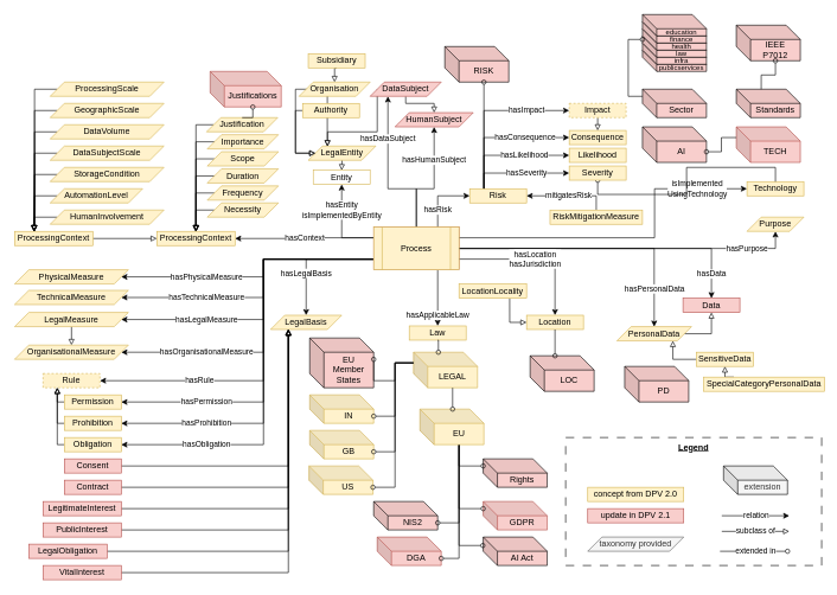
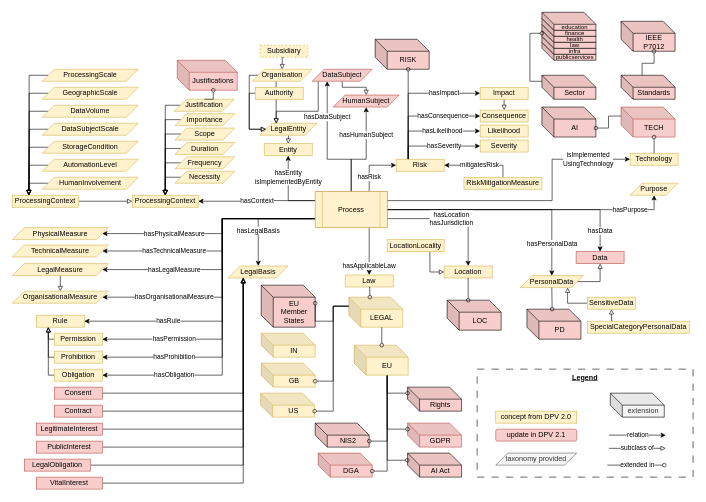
- <mxCell id="112" value="Subsidiary" style="rounded=0;whiteSpace=wrap;html=1;fillColor=#fff2cc;strokeColor=#d6b656;" parent="1" vertex="1"><mxGeometry x="433" y="75" width="80" height="20" as="geometry" /></mxCell>
+ <mxCell id="112" value="Subsidiary" style="rounded=0;whiteSpace=wrap;html=1;fillColor=#fff2cc;strokeColor=#d6b656;dashed=1;" parent="1" vertex="1"><mxGeometry x="433" y="75" width="80" height="20" as="geometry" /></mxCell>
- <mxCell id="134" value="Impact" style="rounded=0;whiteSpace=wrap;html=1;fillColor=#fff2cc;strokeColor=#d6b656;dashed=1;" parent="1" vertex="1"><mxGeometry x="800" y="145" width="80" height="20" as="geometry" /></mxCell>
+ <mxCell id="134" value="Impact" style="rounded=0;whiteSpace=wrap;html=1;fillColor=#fff2cc;strokeColor=#d6b656;" parent="1" vertex="1"><mxGeometry x="800" y="145" width="80" height="20" as="geometry" /></mxCell>
- <mxCell id="108" value="Entity" style="rounded=0;whiteSpace=wrap;html=1;fillColor=#ffffff;strokeColor=#d6b656;" parent="1" vertex="1"><mxGeometry x="440" y="239" width="80" height="20" as="geometry" /></mxCell>
+ <mxCell id="108" value="Entity" style="rounded=0;whiteSpace=wrap;html=1;fillColor=#fff2cc;strokeColor=#d6b656;" parent="1" vertex="1"><mxGeometry x="440" y="239" width="80" height="20" as="geometry" /></mxCell>
- <mxCell id="69" style="edgeStyle=orthogonalEdgeStyle;rounded=0;orthogonalLoop=1;jettySize=auto;html=1;exitX=0.5;exitY=0;exitDx=0;exitDy=0;endArrow=oval;endFill=0;" parent="1" source="67" target="129" edge="1"><mxGeometry relative="1" as="geometry" /></mxCell>
+ <mxCell id="69" style="edgeStyle=orthogonalEdgeStyle;rounded=0;orthogonalLoop=1;jettySize=auto;html=1;exitX=0.5;exitY=0;exitDx=0;exitDy=0;entryX=0;entryY=0;entryDx=55;entryDy=50;entryPerimeter=0;endArrow=oval;endFill=0;" parent="1" source="67" target="68" edge="1"><mxGeometry relative="1" as="geometry" /></mxCell>
- <mxCell id="82" value="AutomationLevel" style="shape=parallelogram;perimeter=parallelogramPerimeter;whiteSpace=wrap;html=1;fixedSize=1;fillColor=#fff2cc;strokeColor=#d6b656;" parent="1" vertex="1"><mxGeometry x="70" y="265" width="130" height="20" as="geometry" /></mxCell>
+ <mxCell id="82" value="AutomationLevel" style="shape=parallelogram;perimeter=parallelogramPerimeter;whiteSpace=wrap;html=1;fixedSize=1;fillColor=#fff2cc;strokeColor=#d6b656;" parent="1" vertex="1"><mxGeometry x="70" y="265" width="160" height="20" as="geometry" /></mxCell>
+ <mxCell id="61" style="edgeStyle=orthogonalEdgeStyle;rounded=0;orthogonalLoop=1;jettySize=auto;html=1;exitX=0.5;exitY=1;exitDx=0;exitDy=0;entryX=0.467;entryY=0;entryDx=0;entryDy=0;entryPerimeter=0;endArrow=oval;endFill=0;" parent="1" source="45" target="60" edge="1"><mxGeometry relative="1" as="geometry" /></mxCell>
- <mxCell id="18" value="Rule" style="rounded=0;whiteSpace=wrap;html=1;fillColor=#fff2cc;strokeColor=#d6b656;dashed=1;" parent="1" vertex="1"><mxGeometry x="60" y="525" width="80" height="20" as="geometry" /></mxCell>
+ <mxCell id="18" value="Rule" style="rounded=0;whiteSpace=wrap;html=1;fillColor=#fff2cc;strokeColor=#d6b656;" parent="1" vertex="1"><mxGeometry x="60" y="525" width="80" height="20" as="geometry" /></mxCell>
- <mxCell id="65" value="SpecialCategoryPersonalData" style="rounded=0;whiteSpace=wrap;html=1;fillColor=#fff2cc;strokeColor=#d6b656;" parent="1" vertex="1"><mxGeometry x="989" y="530" width="170" height="20" as="geometry" /></mxCell>
+ <mxCell id="65" value="SpecialCategoryPersonalData" style="rounded=0;whiteSpace=wrap;html=1;fillColor=#fff2cc;strokeColor=#d6b656;" parent="1" vertex="1"><mxGeometry x="979" y="535" width="170" height="20" as="geometry" /></mxCell>
- <mxCell id="145" style="edgeStyle=orthogonalEdgeStyle;rounded=0;orthogonalLoop=1;jettySize=auto;html=1;exitX=0;exitY=0;exitDx=90;exitDy=30;exitPerimeter=0;entryX=0;entryY=0;entryDx=0;entryDy=15;entryPerimeter=0;endArrow=none;endFill=0;startArrow=oval;startFill=0;" parent="1" source="141" target="40" edge="1"><mxGeometry relative="1" as="geometry"><Array as="points"><mxPoint x="555" y="585" /><mxPoint x="555" y="510" /></Array></mxGeometry></mxCell>
- <mxCell id="155" value="update in DPV 2.1" style="rounded=0;whiteSpace=wrap;html=1;fillColor=#f8cecc;strokeColor=#b85450;" parent="148" vertex="1"><mxGeometry x="31" y="100" width="135" height="20" as="geometry" /></mxCell>
+ <mxCell id="155" value="update in DPV 2.1" style="whiteSpace=wrap;html=1;fillColor=#f8cecc;strokeColor=#b85450;rounded=1;" parent="148" vertex="1"><mxGeometry x="31" y="100" width="135" height="20" as="geometry" /></mxCell>
